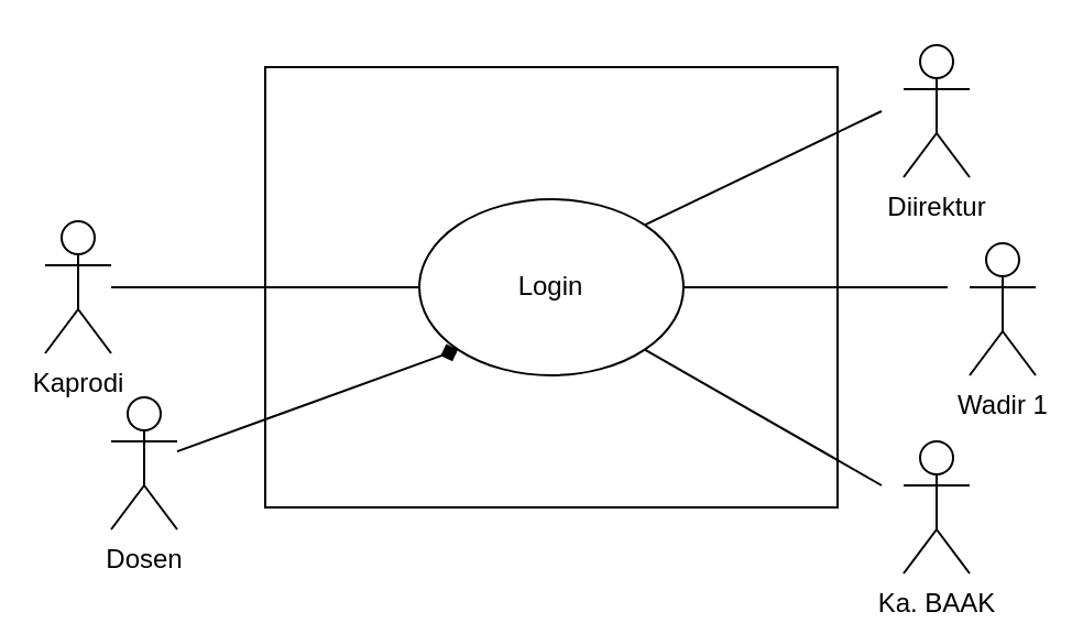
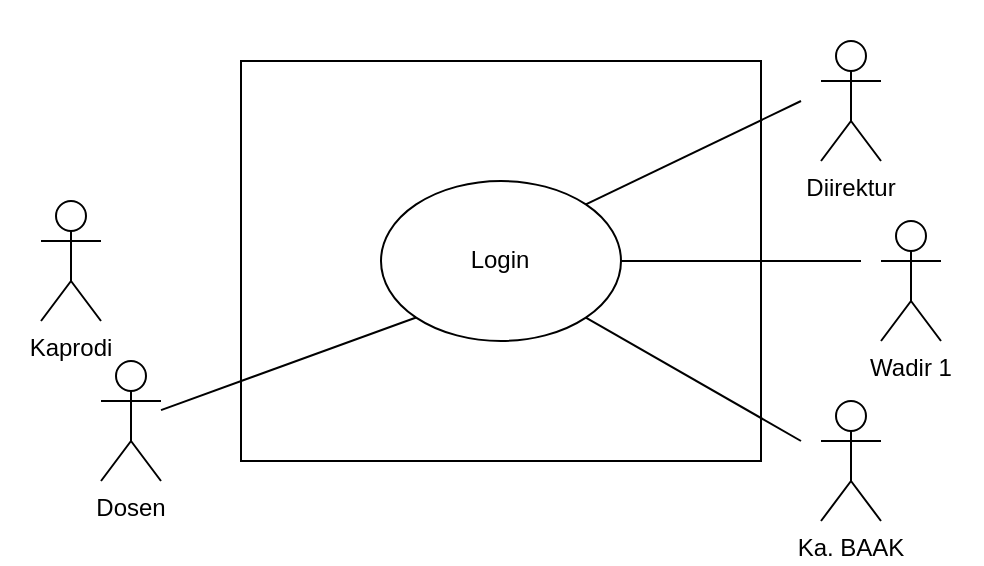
- <mxCell id="10" value="" style="endArrow=none;html=1;rounded=0;entryX=0;entryY=0.5;entryDx=0;entryDy=0;" parent="1" source="4" target="3" edge="1"><mxGeometry width="50" height="50" relative="1" as="geometry"><mxPoint x="130" y="203.9" as="sourcePoint" /><mxPoint x="217.574" y="168.284" as="targetPoint" /></mxGeometry></mxCell>
- <mxCell id="9" value="" style="endArrow=diamond;html=1;rounded=0;entryX=0;entryY=1;entryDx=0;entryDy=0;" parent="1" source="5" target="3" edge="1"><mxGeometry width="50" height="50" relative="1" as="geometry"><mxPoint x="160" y="350" as="sourcePoint" /><mxPoint x="210" y="300" as="targetPoint" /></mxGeometry></mxCell>
+ <mxCell id="9" value="" style="endArrow=none;html=1;rounded=0;entryX=0;entryY=1;entryDx=0;entryDy=0;" parent="1" source="5" target="3" edge="1"><mxGeometry width="50" height="50" relative="1" as="geometry"><mxPoint x="160" y="350" as="sourcePoint" /><mxPoint x="210" y="300" as="targetPoint" /></mxGeometry></mxCell>
